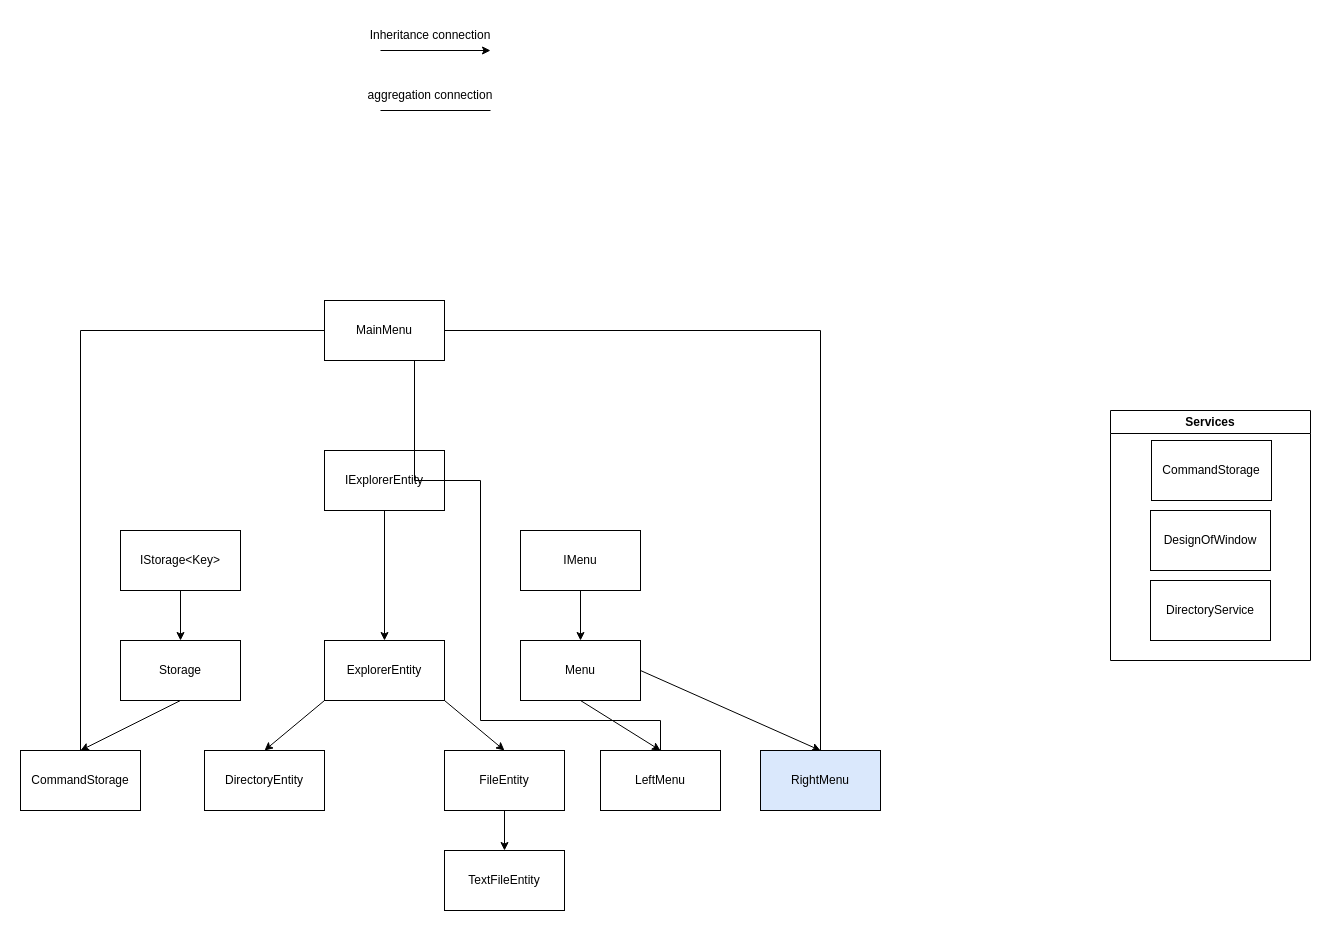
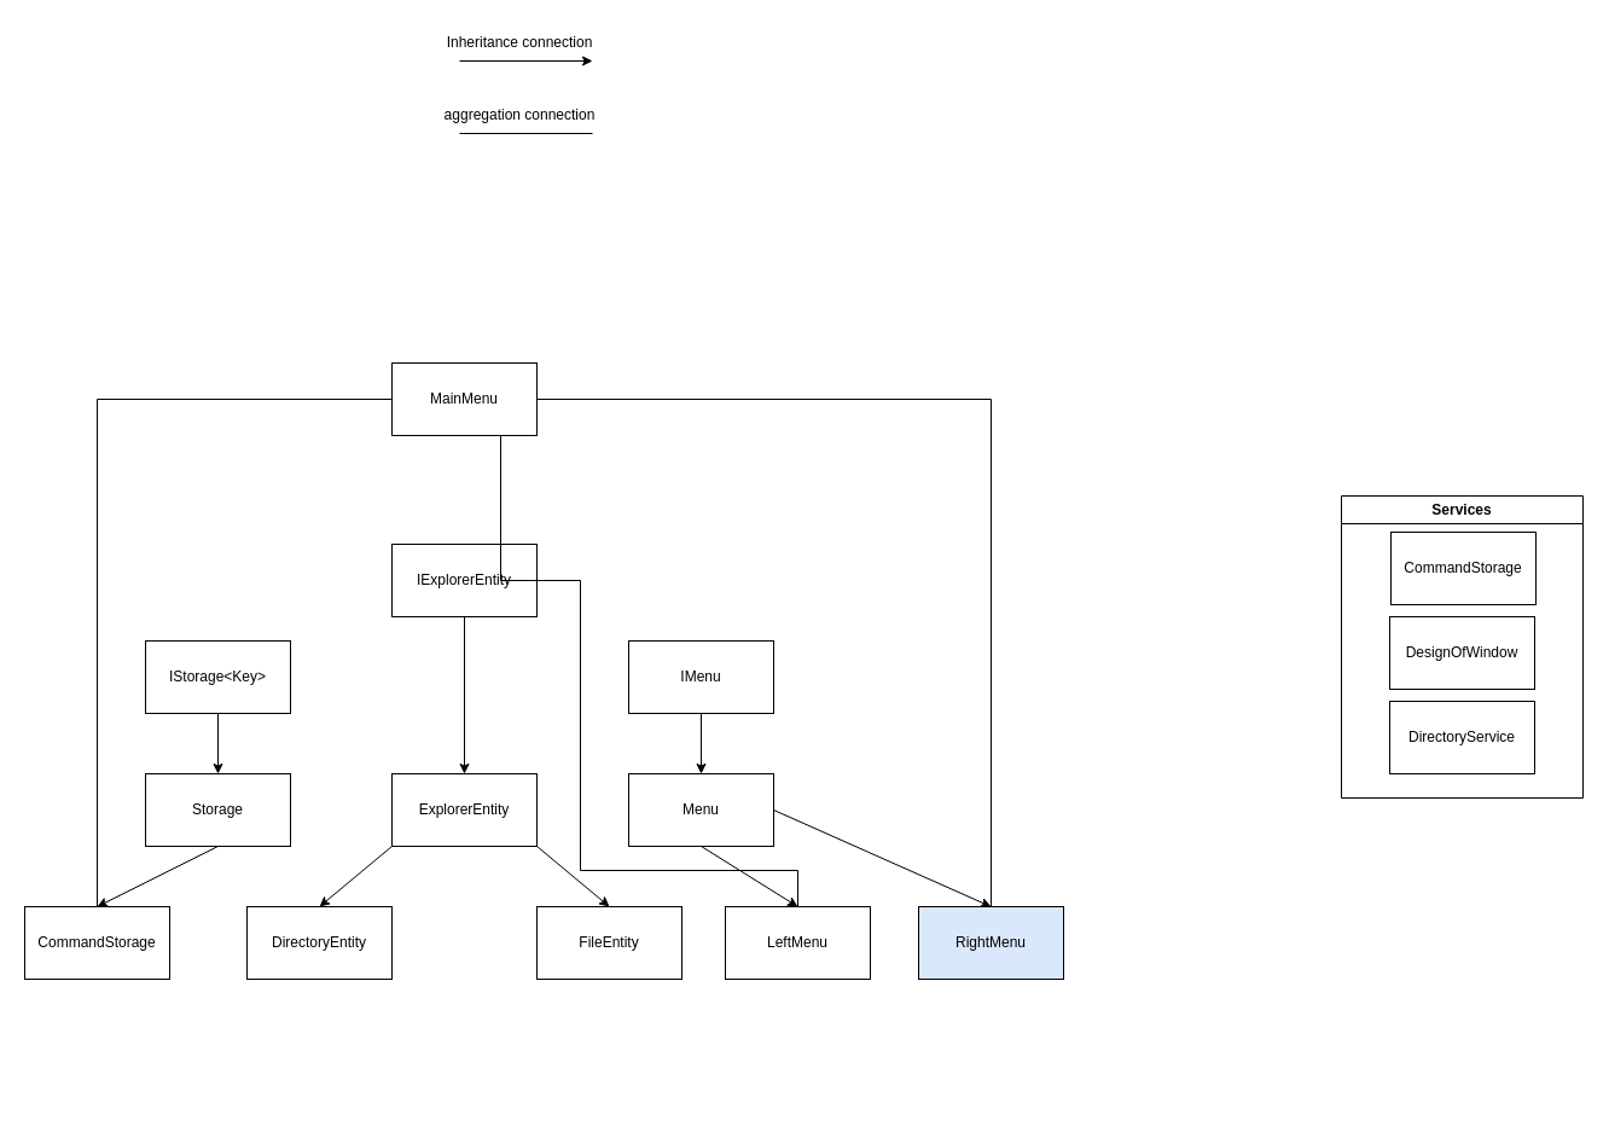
- <mxCell id="15" value="" style="endArrow=classic;html=1;rounded=0;exitX=0.5;exitY=1;exitDx=0;exitDy=0;entryX=0.5;entryY=0;entryDx=0;entryDy=0;" edge="1" parent="1" source="11" target="12"><mxGeometry width="50" height="50" relative="1" as="geometry"><mxPoint x="560" y="760" as="sourcePoint" /><mxPoint x="610" y="710" as="targetPoint" /></mxGeometry></mxCell>
- <mxCell id="12" value="TextFileEntity" style="rounded=0;whiteSpace=wrap;html=1;" vertex="1" parent="1"><mxGeometry x="444" y="850" width="120" height="60" as="geometry" /></mxCell>
